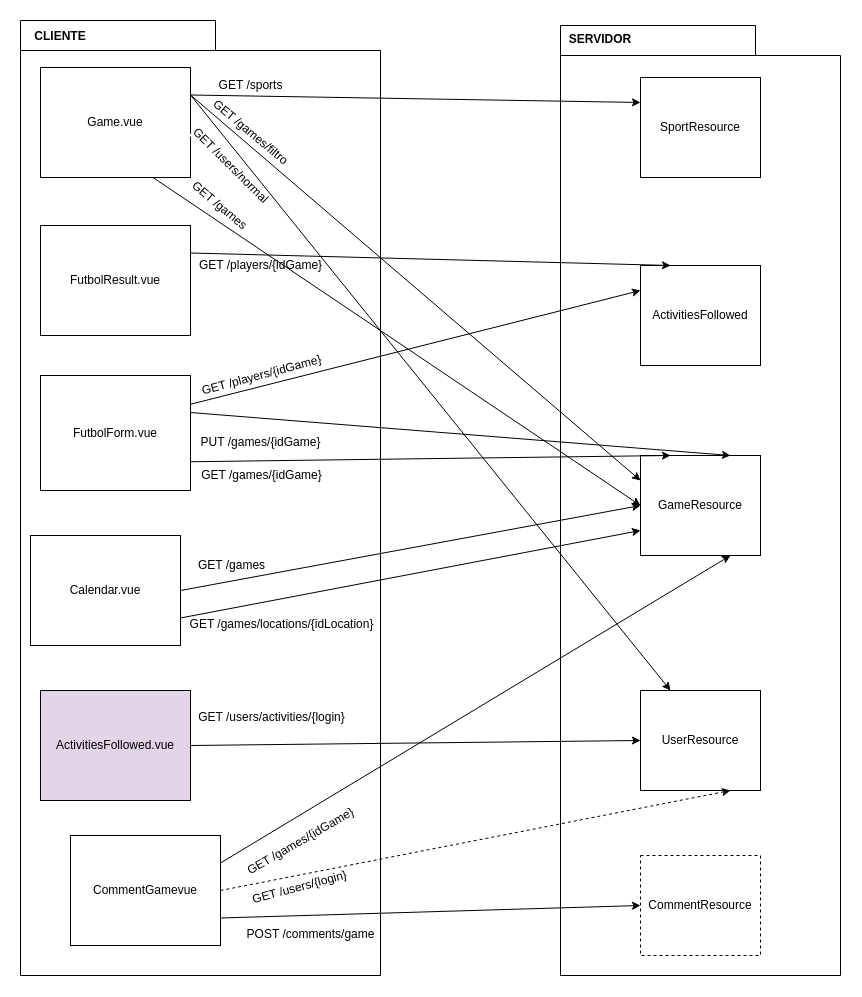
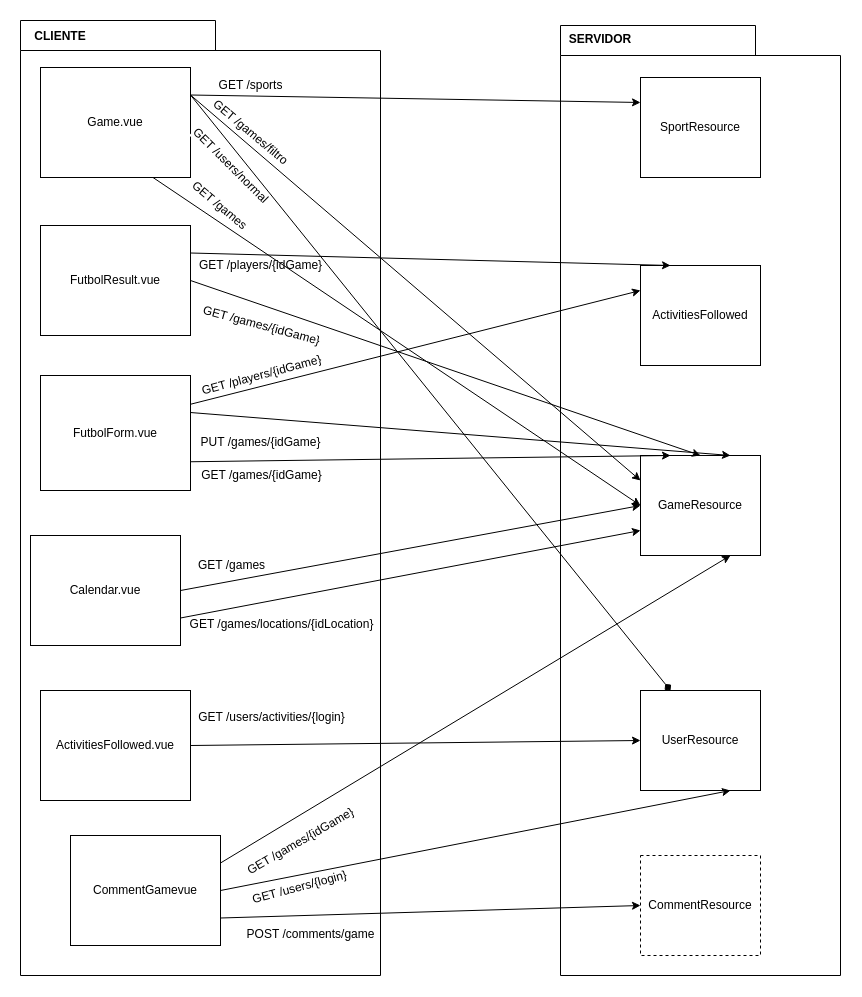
+ <mxCell id="38" value="" style="endArrow=classic;html=1;entryX=0.5;entryY=0;entryDx=0;entryDy=0;exitX=1;exitY=0.5;exitDx=0;exitDy=0;" edge="1" parent="1" source="6" target="17"><mxGeometry width="50" height="50" relative="1" as="geometry"><mxPoint x="200" y="471" as="sourcePoint" /><mxPoint x="680" y="538" as="targetPoint" /><Array as="points" /></mxGeometry></mxCell>
+ <mxCell id="39" value="GET /games/{idGame}" style="text;html=1;resizable=0;points=[];align=center;verticalAlign=middle;labelBackgroundColor=#ffffff;rotation=15;" vertex="1" connectable="0" parent="38"><mxGeometry x="-0.91" y="-1" relative="1" as="geometry"><mxPoint x="48" y="36" as="offset" /></mxGeometry></mxCell>
- <mxCell id="42" value="" style="endArrow=classic;html=1;entryX=0.25;entryY=0;entryDx=0;entryDy=0;exitX=1;exitY=0.25;exitDx=0;exitDy=0;" edge="1" parent="1" source="4" target="14"><mxGeometry width="50" height="50" relative="1" as="geometry"><mxPoint x="200" y="755" as="sourcePoint" /><mxPoint x="650" y="750" as="targetPoint" /><Array as="points" /></mxGeometry></mxCell>
+ <mxCell id="42" value="" style="endArrow=diamond;html=1;entryX=0.25;entryY=0;entryDx=0;entryDy=0;exitX=1;exitY=0.25;exitDx=0;exitDy=0;" edge="1" parent="1" source="4" target="14"><mxGeometry width="50" height="50" relative="1" as="geometry"><mxPoint x="200" y="755" as="sourcePoint" /><mxPoint x="650" y="750" as="targetPoint" /><Array as="points" /></mxGeometry></mxCell>
- <mxCell id="13" value="ActivitiesFollowed.vue" style="rounded=0;whiteSpace=wrap;html=1;fillColor=#e1d5e7;" vertex="1" parent="1"><mxGeometry x="40" y="690" width="150" height="110" as="geometry" /></mxCell>
+ <mxCell id="13" value="ActivitiesFollowed.vue" style="rounded=0;whiteSpace=wrap;html=1;" vertex="1" parent="1"><mxGeometry x="40" y="690" width="150" height="110" as="geometry" /></mxCell>
- <mxCell id="25" value="" style="endArrow=classic;html=1;entryX=0.75;entryY=1;entryDx=0;entryDy=0;exitX=1;exitY=0.5;exitDx=0;exitDy=0;dashed=1;" edge="1" parent="1" source="11" target="14"><mxGeometry width="50" height="50" relative="1" as="geometry"><mxPoint x="200" y="755" as="sourcePoint" /><mxPoint x="650" y="715" as="targetPoint" /><Array as="points" /></mxGeometry></mxCell>
+ <mxCell id="25" value="" style="endArrow=classic;html=1;entryX=0.75;entryY=1;entryDx=0;entryDy=0;exitX=1;exitY=0.5;exitDx=0;exitDy=0;" edge="1" parent="1" source="11" target="14"><mxGeometry width="50" height="50" relative="1" as="geometry"><mxPoint x="200" y="755" as="sourcePoint" /><mxPoint x="650" y="715" as="targetPoint" /><Array as="points" /></mxGeometry></mxCell>
